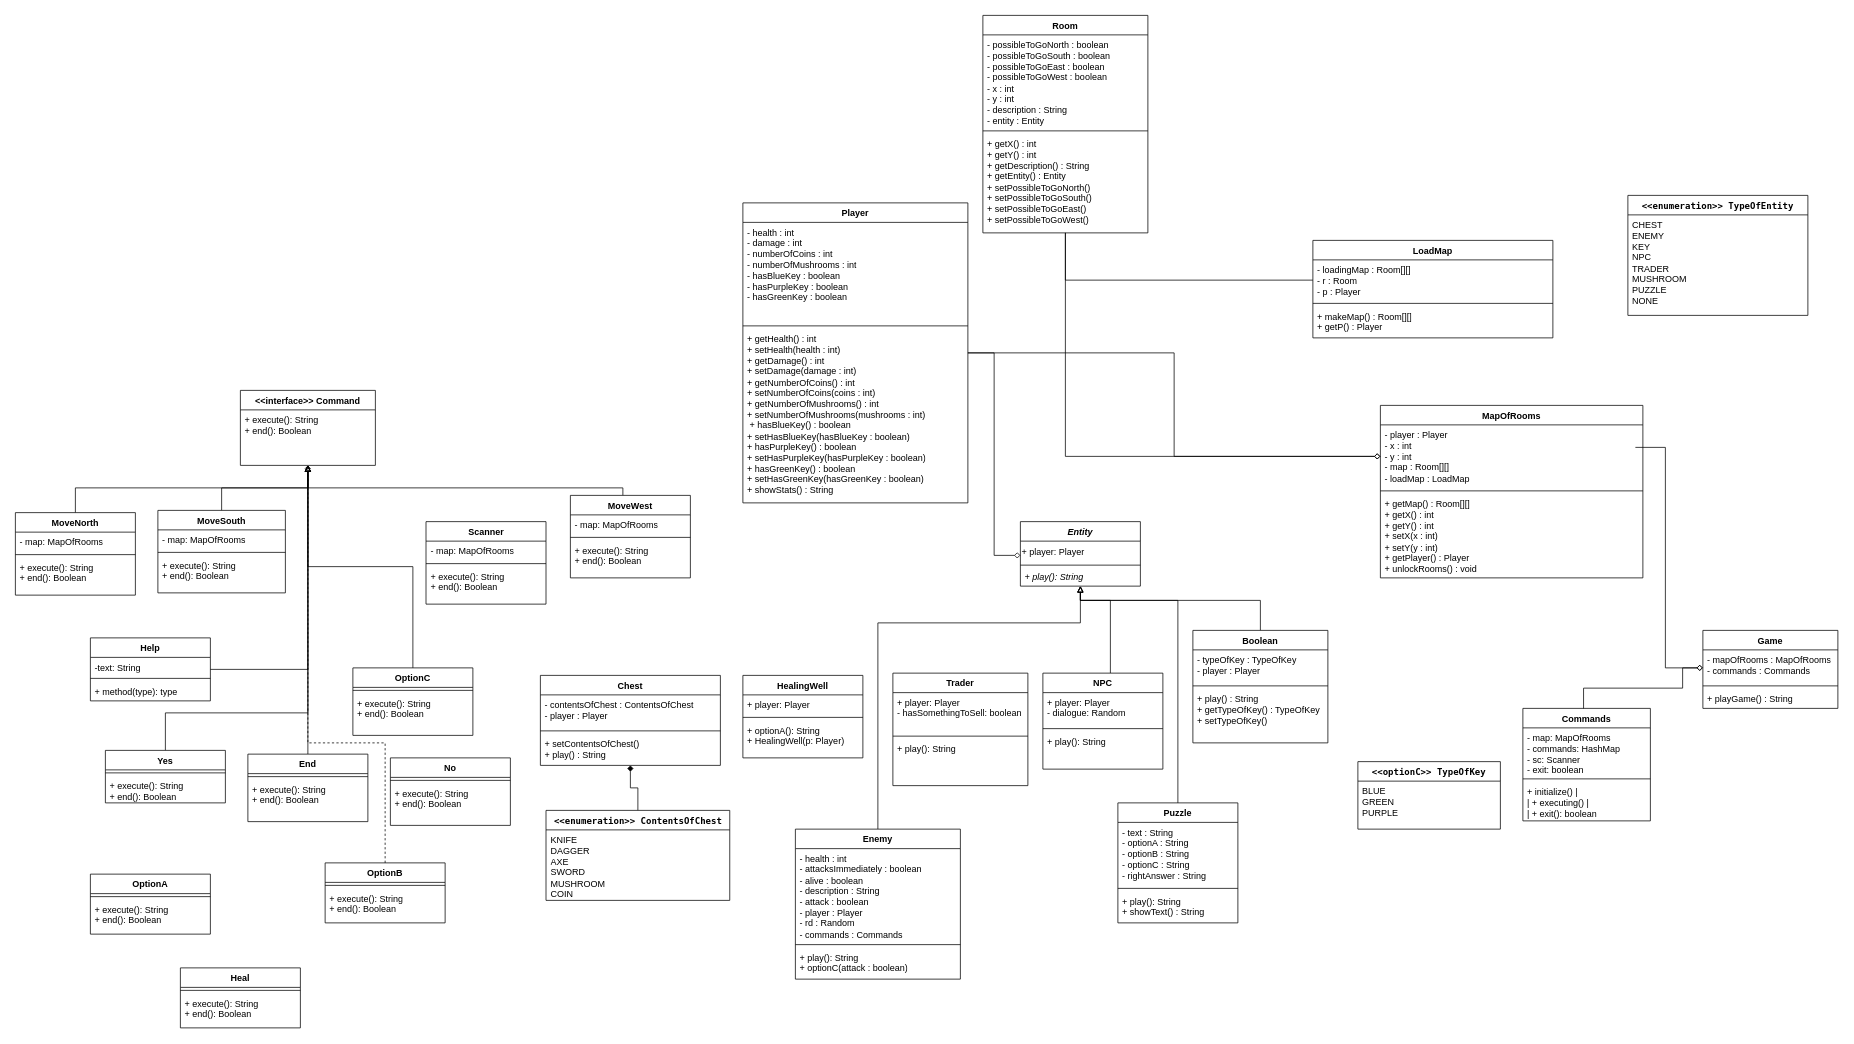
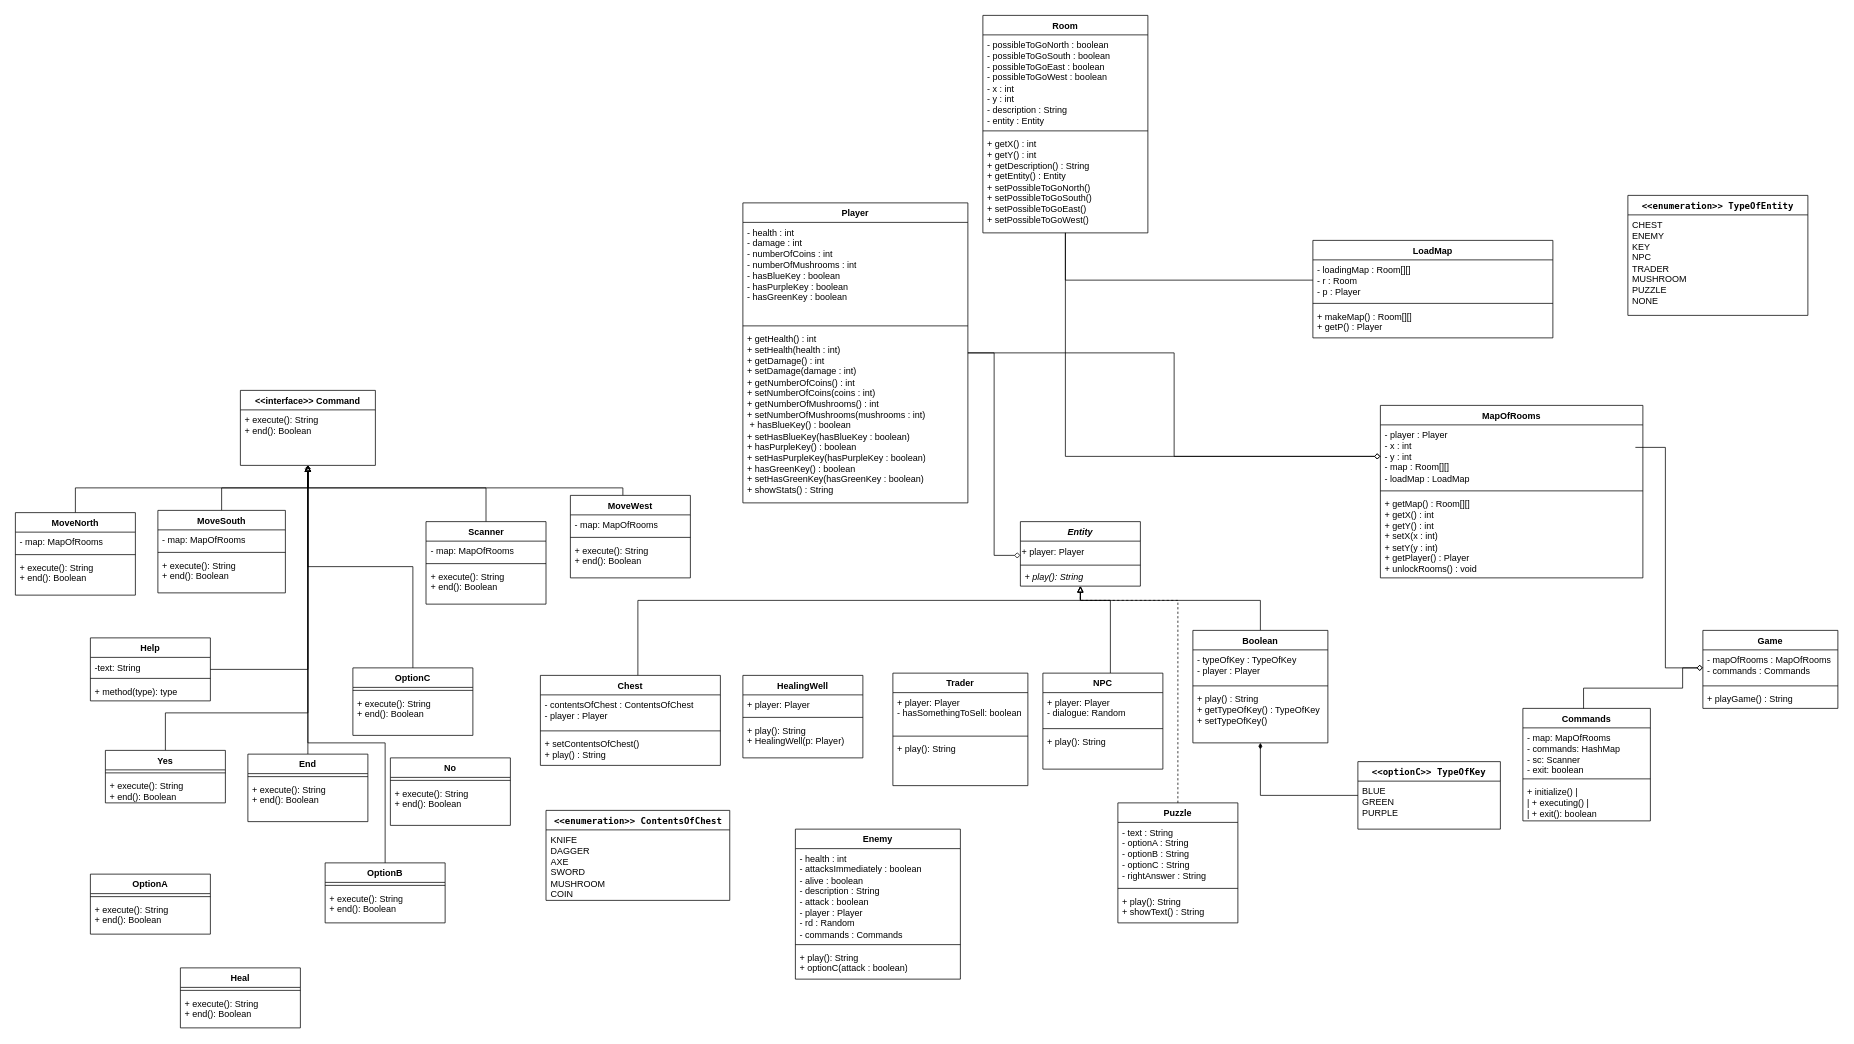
+ <mxCell id="14" style="edgeStyle=orthogonalEdgeStyle;rounded=0;orthogonalLoop=1;jettySize=auto;html=1;endArrow=block;endFill=0;exitX=0.5;exitY=0;exitDx=0;exitDy=0;" edge="1" parent="1" source="15" target="2"><mxGeometry relative="1" as="geometry"><Array as="points"><mxPoint x="648" y="650" /><mxPoint x="410" y="650" /></Array></mxGeometry></mxCell>
+ <mxCell id="48" style="edgeStyle=orthogonalEdgeStyle;rounded=0;orthogonalLoop=1;jettySize=auto;html=1;endArrow=block;endFill=0;" edge="1" parent="1" source="49" target="29"><mxGeometry relative="1" as="geometry"><Array as="points"><mxPoint x="850" y="800" /><mxPoint x="1440" y="800" /></Array></mxGeometry></mxCell>
- <mxCell id="53" style="edgeStyle=orthogonalEdgeStyle;rounded=0;orthogonalLoop=1;jettySize=auto;html=1;endArrow=block;endFill=0;" edge="1" parent="1" source="54" target="29"><mxGeometry relative="1" as="geometry"><Array as="points"><mxPoint x="1170" y="830" /><mxPoint x="1440" y="830" /></Array></mxGeometry></mxCell>
- <mxCell id="60" style="edgeStyle=orthogonalEdgeStyle;rounded=0;orthogonalLoop=1;jettySize=auto;html=1;endArrow=block;endFill=0;" edge="1" parent="1" source="61" target="29"><mxGeometry relative="1" as="geometry"><Array as="points"><mxPoint x="1570" y="800" /><mxPoint x="1440" y="800" /></Array></mxGeometry></mxCell>
+ <mxCell id="60" style="edgeStyle=orthogonalEdgeStyle;rounded=0;orthogonalLoop=1;jettySize=auto;html=1;endArrow=block;endFill=0;dashed=1;" edge="1" parent="1" source="61" target="29"><mxGeometry relative="1" as="geometry"><Array as="points"><mxPoint x="1570" y="800" /><mxPoint x="1440" y="800" /></Array></mxGeometry></mxCell>
- <mxCell id="36" value="+ optionA(): String&lt;div&gt;+&amp;nbsp;HealingWell(p: Player)&lt;/div&gt;" style="text;strokeColor=none;fillColor=none;align=left;verticalAlign=top;spacingLeft=4;spacingRight=4;overflow=hidden;rotatable=0;points=[[0,0.5],[1,0.5]];portConstraint=eastwest;whiteSpace=wrap;html=1;" parent="33" vertex="1"><mxGeometry y="60" width="160" height="50" as="geometry" /></mxCell>
+ <mxCell id="36" value="+ play(): String&lt;div&gt;+&amp;nbsp;HealingWell(p: Player)&lt;/div&gt;" style="text;strokeColor=none;fillColor=none;align=left;verticalAlign=top;spacingLeft=4;spacingRight=4;overflow=hidden;rotatable=0;points=[[0,0.5],[1,0.5]];portConstraint=eastwest;whiteSpace=wrap;html=1;" parent="33" vertex="1"><mxGeometry y="60" width="160" height="50" as="geometry" /></mxCell>
- <mxCell id="111" style="edgeStyle=orthogonalEdgeStyle;rounded=0;orthogonalLoop=1;jettySize=auto;html=1;endArrow=block;endFill=0;dashed=1;" edge="1" parent="1" source="112" target="2"><mxGeometry relative="1" as="geometry"><Array as="points"><mxPoint x="513" y="990" /><mxPoint x="410" y="990" /></Array></mxGeometry></mxCell>
+ <mxCell id="111" style="edgeStyle=orthogonalEdgeStyle;rounded=0;orthogonalLoop=1;jettySize=auto;html=1;endArrow=block;endFill=0;" edge="1" parent="1" source="112" target="2"><mxGeometry relative="1" as="geometry"><Array as="points"><mxPoint x="513" y="990" /><mxPoint x="410" y="990" /></Array></mxGeometry></mxCell>
- <mxCell id="45" style="edgeStyle=orthogonalEdgeStyle;rounded=0;orthogonalLoop=1;jettySize=auto;html=1;endArrow=diamond;endFill=1;" edge="1" parent="1" source="46" target="49"><mxGeometry relative="1" as="geometry" /></mxCell>
+ <mxCell id="37" style="edgeStyle=orthogonalEdgeStyle;rounded=0;orthogonalLoop=1;jettySize=auto;html=1;endArrow=diamondThin;endFill=1;" edge="1" parent="1" source="38" target="41"><mxGeometry relative="1" as="geometry" /></mxCell>
